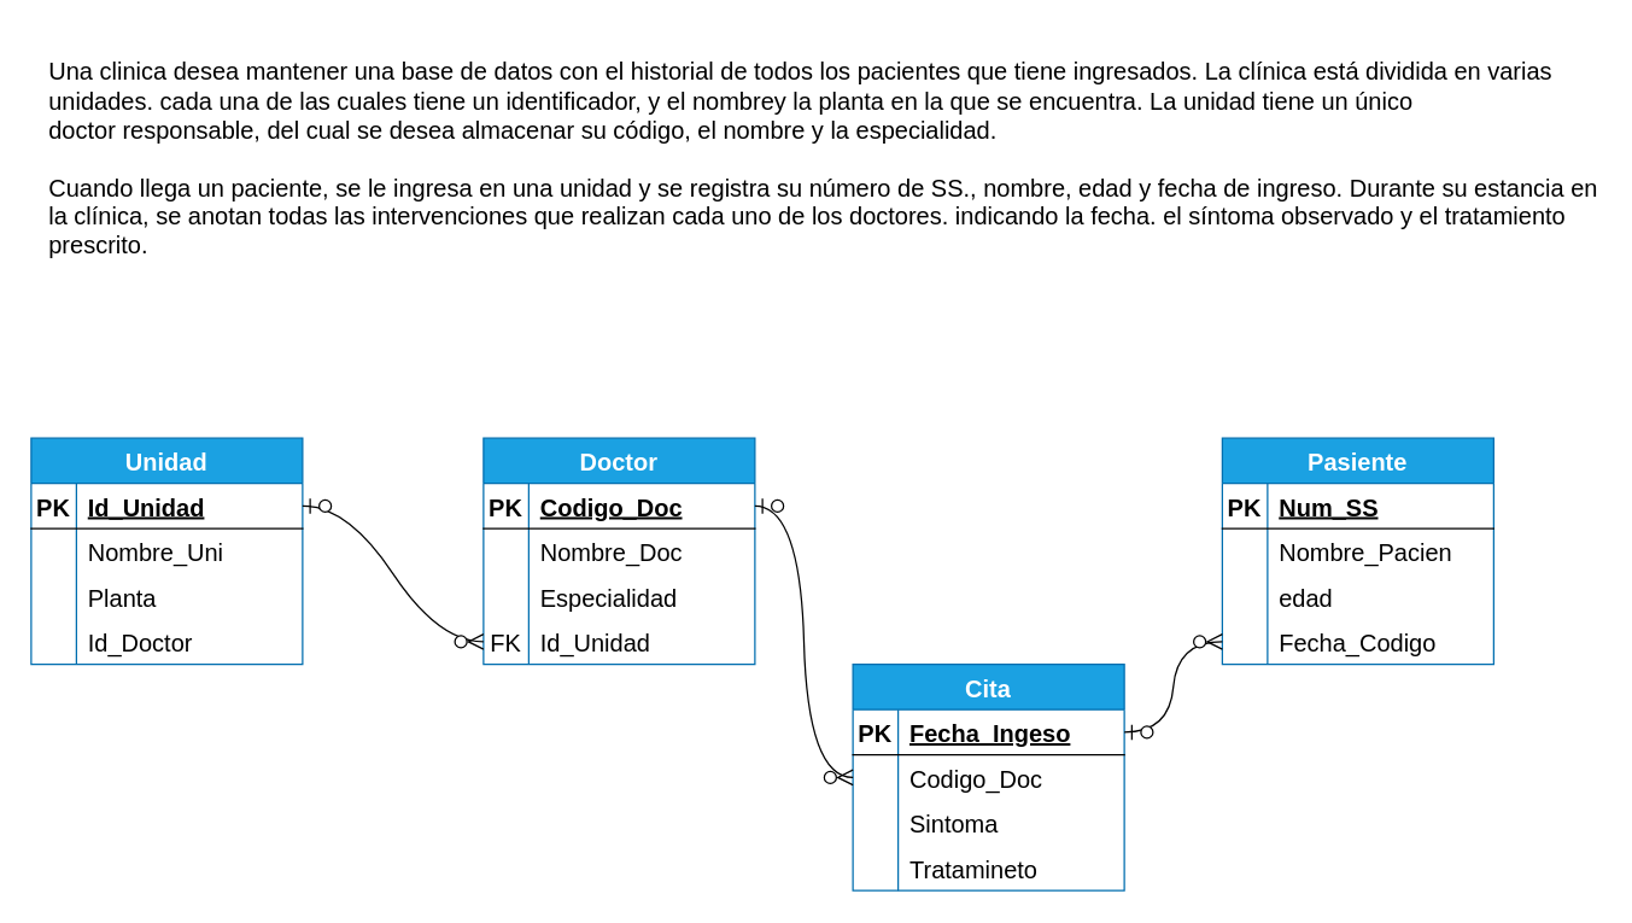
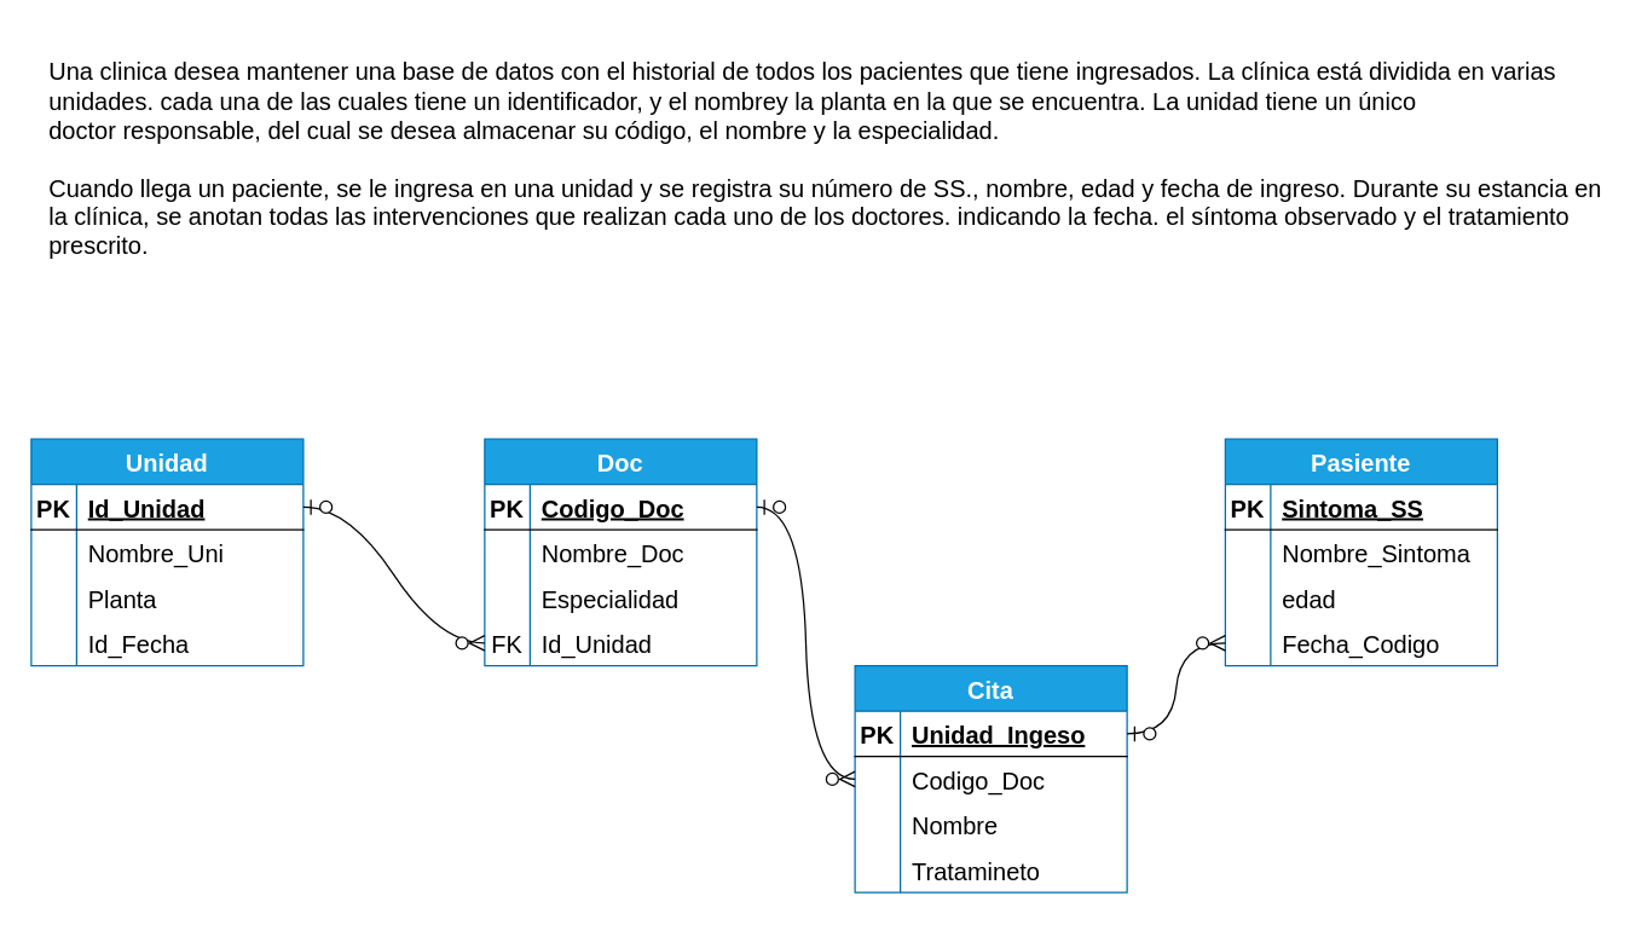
- <mxCell id="15" value="Doctor" style="shape=table;startSize=30;container=1;collapsible=1;childLayout=tableLayout;fixedRows=1;rowLines=0;fontStyle=1;align=center;resizeLast=1;fontSize=16;fillColor=#1ba1e2;fontColor=#ffffff;strokeColor=#006EAF;" vertex="1" parent="1"><mxGeometry x="320" y="290" width="180" height="150" as="geometry" /></mxCell>
+ <mxCell id="15" value="Doc" style="shape=table;startSize=30;container=1;collapsible=1;childLayout=tableLayout;fixedRows=1;rowLines=0;fontStyle=1;align=center;resizeLast=1;fontSize=16;fillColor=#1ba1e2;fontColor=#ffffff;strokeColor=#006EAF;" vertex="1" parent="1"><mxGeometry x="320" y="290" width="180" height="150" as="geometry" /></mxCell>
- <mxCell id="32" value="Num_SS" style="shape=partialRectangle;connectable=0;fillColor=none;top=0;left=0;bottom=0;right=0;align=left;spacingLeft=6;fontStyle=5;overflow=hidden;fontSize=16;" vertex="1" parent="30"><mxGeometry x="30" width="150" height="30" as="geometry"><mxRectangle width="150" height="30" as="alternateBounds" /></mxGeometry></mxCell>
+ <mxCell id="32" value="Sintoma_SS" style="shape=partialRectangle;connectable=0;fillColor=none;top=0;left=0;bottom=0;right=0;align=left;spacingLeft=6;fontStyle=5;overflow=hidden;fontSize=16;" vertex="1" parent="30"><mxGeometry x="30" width="150" height="30" as="geometry"><mxRectangle width="150" height="30" as="alternateBounds" /></mxGeometry></mxCell>
- <mxCell id="35" value="Nombre_Pacien" style="shape=partialRectangle;connectable=0;fillColor=none;top=0;left=0;bottom=0;right=0;align=left;spacingLeft=6;overflow=hidden;fontSize=16;" vertex="1" parent="33"><mxGeometry x="30" width="150" height="30" as="geometry"><mxRectangle width="150" height="30" as="alternateBounds" /></mxGeometry></mxCell>
+ <mxCell id="35" value="Nombre_Sintoma" style="shape=partialRectangle;connectable=0;fillColor=none;top=0;left=0;bottom=0;right=0;align=left;spacingLeft=6;overflow=hidden;fontSize=16;" vertex="1" parent="33"><mxGeometry x="30" width="150" height="30" as="geometry"><mxRectangle width="150" height="30" as="alternateBounds" /></mxGeometry></mxCell>
- <mxCell id="14" value="Id_Doctor" style="shape=partialRectangle;connectable=0;fillColor=none;top=0;left=0;bottom=0;right=0;align=left;spacingLeft=6;overflow=hidden;fontSize=16;" vertex="1" parent="12"><mxGeometry x="30" width="150" height="30" as="geometry"><mxRectangle width="150" height="30" as="alternateBounds" /></mxGeometry></mxCell>
+ <mxCell id="14" value="Id_Fecha" style="shape=partialRectangle;connectable=0;fillColor=none;top=0;left=0;bottom=0;right=0;align=left;spacingLeft=6;overflow=hidden;fontSize=16;" vertex="1" parent="12"><mxGeometry x="30" width="150" height="30" as="geometry"><mxRectangle width="150" height="30" as="alternateBounds" /></mxGeometry></mxCell>
- <mxCell id="45" value="Fecha_Ingeso" style="shape=partialRectangle;connectable=0;fillColor=none;top=0;left=0;bottom=0;right=0;align=left;spacingLeft=6;fontStyle=5;overflow=hidden;fontSize=16;" vertex="1" parent="43"><mxGeometry x="30" width="150" height="30" as="geometry"><mxRectangle width="150" height="30" as="alternateBounds" /></mxGeometry></mxCell>
+ <mxCell id="45" value="Unidad_Ingeso" style="shape=partialRectangle;connectable=0;fillColor=none;top=0;left=0;bottom=0;right=0;align=left;spacingLeft=6;fontStyle=5;overflow=hidden;fontSize=16;" vertex="1" parent="43"><mxGeometry x="30" width="150" height="30" as="geometry"><mxRectangle width="150" height="30" as="alternateBounds" /></mxGeometry></mxCell>
- <mxCell id="51" value="Sintoma" style="shape=partialRectangle;connectable=0;fillColor=none;top=0;left=0;bottom=0;right=0;align=left;spacingLeft=6;overflow=hidden;fontSize=16;" vertex="1" parent="49"><mxGeometry x="30" width="150" height="30" as="geometry"><mxRectangle width="150" height="30" as="alternateBounds" /></mxGeometry></mxCell>
+ <mxCell id="51" value="Nombre" style="shape=partialRectangle;connectable=0;fillColor=none;top=0;left=0;bottom=0;right=0;align=left;spacingLeft=6;overflow=hidden;fontSize=16;" vertex="1" parent="49"><mxGeometry x="30" width="150" height="30" as="geometry"><mxRectangle width="150" height="30" as="alternateBounds" /></mxGeometry></mxCell>
